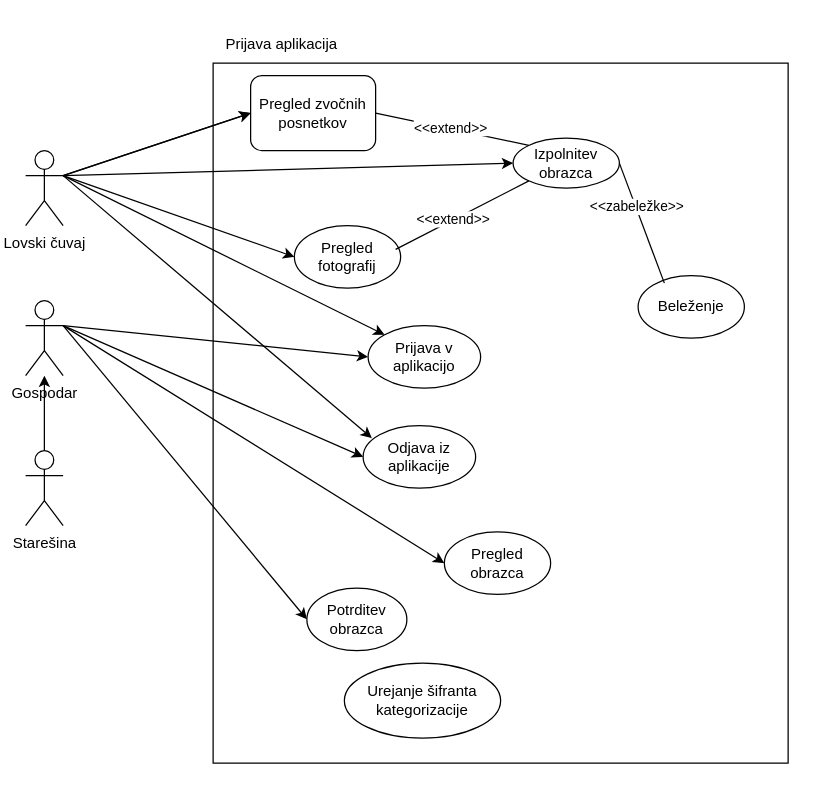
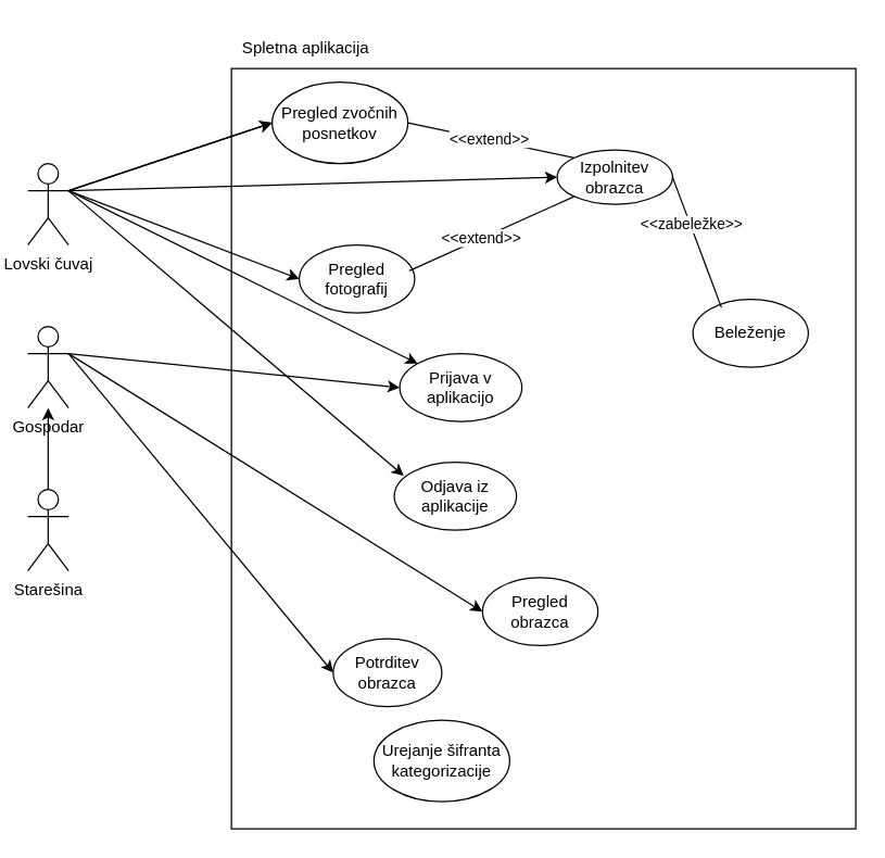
- <mxCell id="13" value="Prijava aplikacija" style="text;html=1;align=center;verticalAlign=middle;whiteSpace=wrap;rounded=0;" vertex="1" parent="1"><mxGeometry x="170" y="20" width="110" height="30" as="geometry" /></mxCell>
+ <mxCell id="13" value="Spletna aplikacija" style="text;html=1;align=center;verticalAlign=middle;whiteSpace=wrap;rounded=0;" vertex="1" parent="1"><mxGeometry x="170" y="20" width="110" height="30" as="geometry" /></mxCell>
- <mxCell id="30" value="Pregled zvočnih posnetkov" style="whiteSpace=wrap;html=1;rounded=1;" vertex="1" parent="1"><mxGeometry x="200" y="60" width="100" height="60" as="geometry" /></mxCell>
+ <mxCell id="30" value="Pregled zvočnih posnetkov" style="ellipse;whiteSpace=wrap;html=1;" vertex="1" parent="1"><mxGeometry x="200" y="60" width="100" height="60" as="geometry" /></mxCell>
- <mxCell id="19" value="Pregled fotografij" style="ellipse;whiteSpace=wrap;html=1;" vertex="1" parent="1"><mxGeometry x="235" y="180" width="85" height="50" as="geometry" /></mxCell>
+ <mxCell id="19" value="Pregled fotografij" style="ellipse;whiteSpace=wrap;html=1;" vertex="1" parent="1"><mxGeometry x="220" y="180" width="85" height="50" as="geometry" /></mxCell>
- <mxCell id="32" value="" style="endArrow=classic;html=1;rounded=0;exitX=1;exitY=0.333;exitDx=0;exitDy=0;exitPerimeter=0;entryX=0;entryY=0.5;entryDx=0;entryDy=0;" edge="1" parent="1" source="5" target="16"><mxGeometry width="50" height="50" relative="1" as="geometry"><mxPoint x="440" y="350" as="sourcePoint" /><mxPoint x="490" y="300" as="targetPoint" /></mxGeometry></mxCell>
- <mxCell id="6" value="Urejanje šifranta kategorizacije" style="ellipse;whiteSpace=wrap;html=1;" vertex="1" parent="1"><mxGeometry x="275" y="530" width="125" height="60" as="geometry" /></mxCell>
+ <mxCell id="6" value="Urejanje šifranta kategorizacije" style="ellipse;whiteSpace=wrap;html=1;" vertex="1" parent="1"><mxGeometry x="275" y="530" width="100" height="60" as="geometry" /></mxCell>
